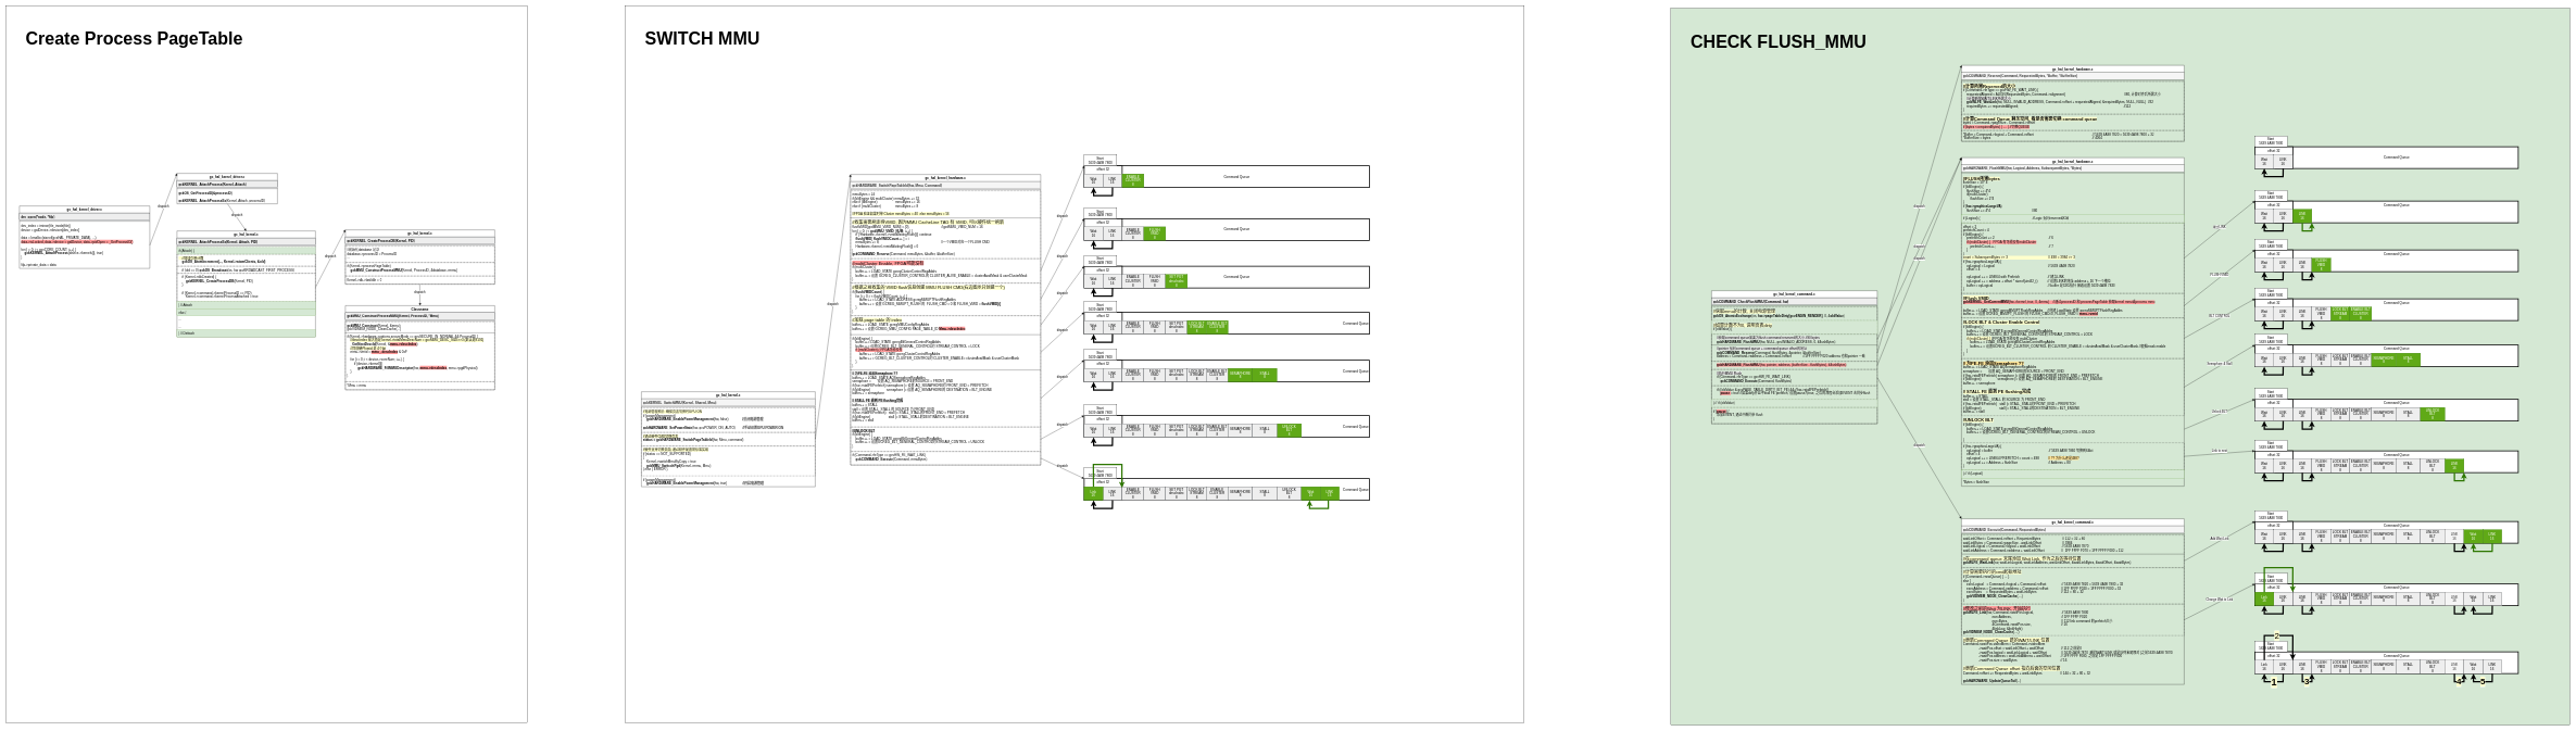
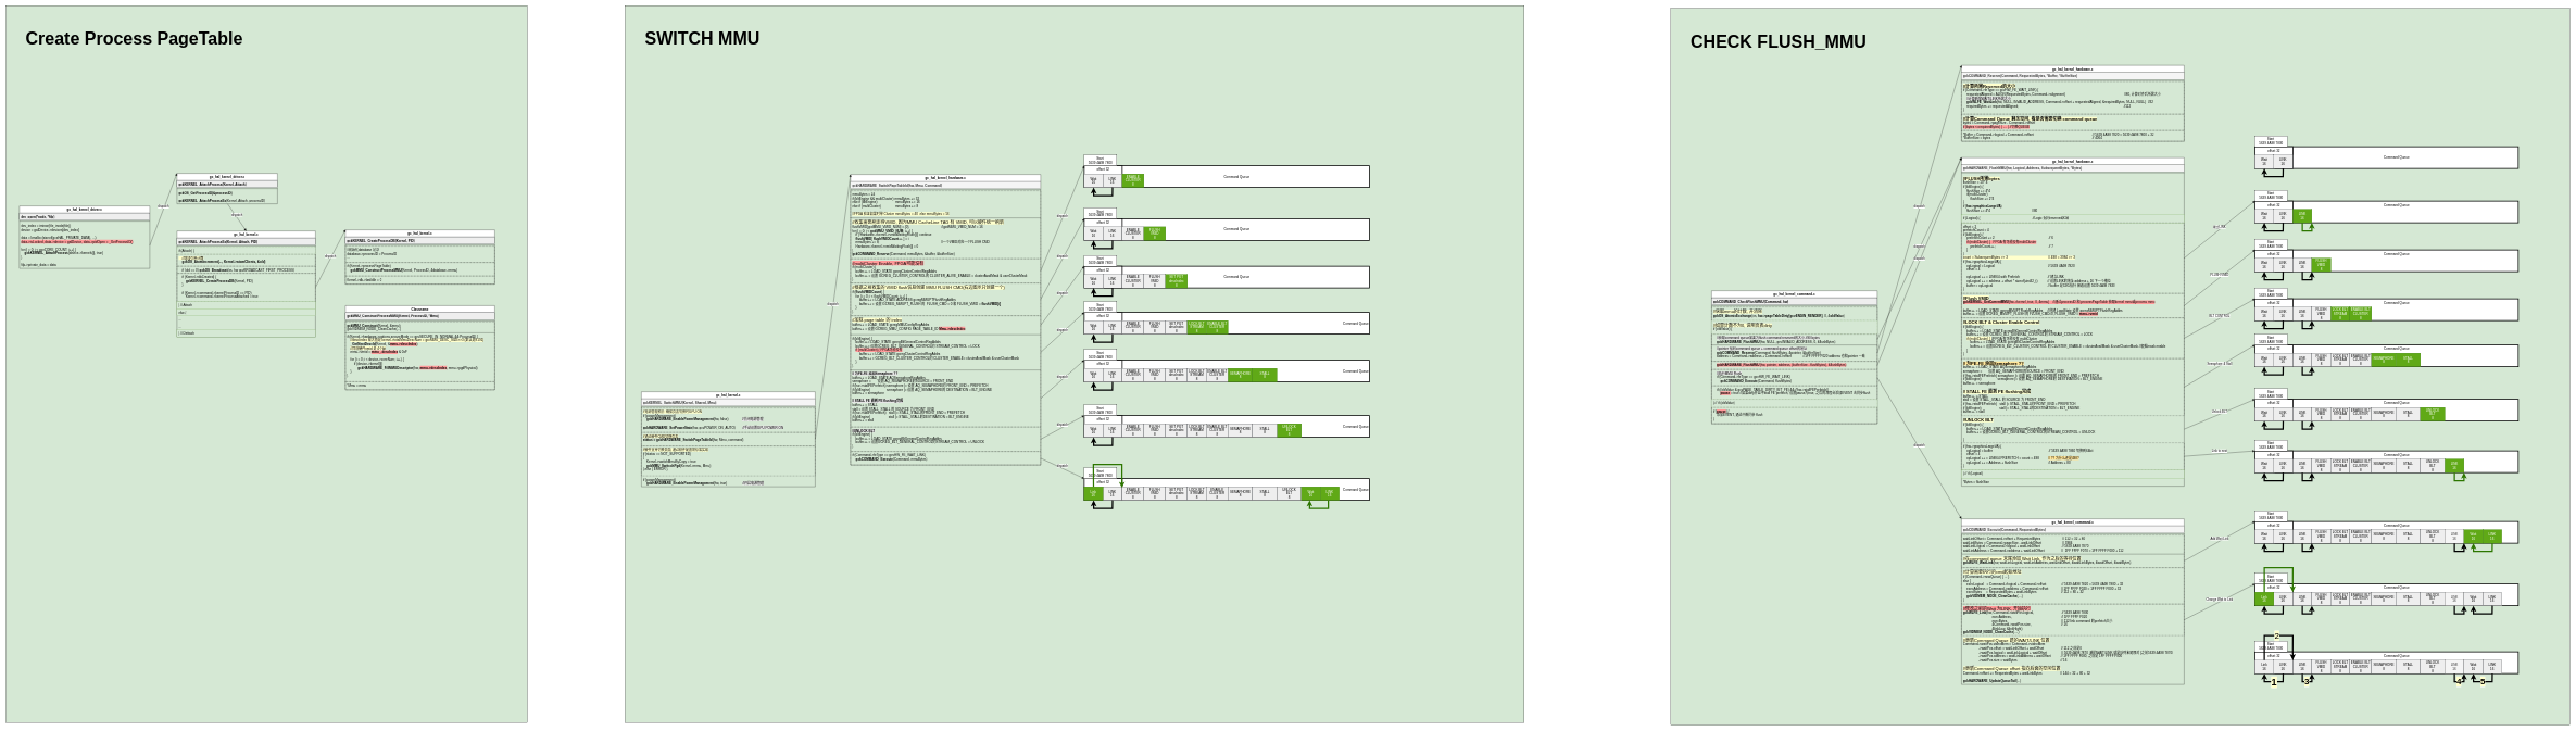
- <mxCell id="234" value="dispatch" style="html=1;verticalAlign=bottom;endArrow=block;curved=0;rounded=0;entryX=0.5;entryY=0;entryDx=0;entryDy=0;exitX=0.498;exitY=1.071;exitDx=0;exitDy=0;exitPerimeter=0;" edge="1" parent="1" source="226" target="228"><mxGeometry width="80" relative="1" as="geometry"><mxPoint x="1170" y="1068" as="sourcePoint" /><mxPoint x="1280" y="856" as="targetPoint" /></mxGeometry></mxCell>
- <mxCell id="8" value="&lt;div&gt;&lt;span style=&quot;background-color: rgb(255, 255, 204);&quot;&gt;&lt;font style=&quot;font-size: 16px;&quot;&gt;//获取mmu的计数, 关闭电源管理&lt;/font&gt;&lt;/span&gt;&lt;/div&gt;&lt;b&gt;gckOS_AtomicExchange&lt;/b&gt;(os, &lt;b&gt;hw-&amp;gt;pageTableDirty[gcvENGIN_RENDER]&lt;/b&gt;, 0, &amp;amp;&lt;b&gt;oldValue&lt;/b&gt;)" style="text;strokeColor=default;fillColor=none;align=left;verticalAlign=top;spacingLeft=4;spacingRight=4;overflow=hidden;rotatable=1;points=[[0,0.5],[1,0.5]];portConstraint=eastwest;whiteSpace=wrap;html=1;dashed=1;movable=1;resizable=1;deletable=1;editable=1;locked=0;connectable=1;" vertex="1" parent="5"><mxGeometry y="60" width="610" height="50" as="geometry" /></mxCell>
+ <mxCell id="8" value="&lt;div&gt;&lt;span style=&quot;background-color: rgb(255, 255, 204);&quot;&gt;&lt;font style=&quot;font-size: 16px;&quot;&gt;//获取mmu的计数, 并清除&lt;/font&gt;&lt;/span&gt;&lt;/div&gt;&lt;b&gt;gckOS_AtomicExchange&lt;/b&gt;(os, &lt;b&gt;hw-&amp;gt;pageTableDirty[gcvENGIN_RENDER]&lt;/b&gt;, 0, &amp;amp;&lt;b&gt;oldValue&lt;/b&gt;)" style="text;strokeColor=default;fillColor=none;align=left;verticalAlign=top;spacingLeft=4;spacingRight=4;overflow=hidden;rotatable=1;points=[[0,0.5],[1,0.5]];portConstraint=eastwest;whiteSpace=wrap;html=1;dashed=1;movable=1;resizable=1;deletable=1;editable=1;locked=0;connectable=1;" vertex="1" parent="5"><mxGeometry y="60" width="610" height="50" as="geometry" /></mxCell>
- <mxCell id="197" value="&lt;div&gt;&lt;b&gt;&lt;font style=&quot;font-size: 64px;&quot;&gt;&lt;br&gt;&lt;/font&gt;&lt;/b&gt;&lt;/div&gt;&lt;b&gt;&lt;font style=&quot;font-size: 64px;&quot;&gt;&amp;nbsp; &amp;nbsp; Create Process PageTable&lt;/font&gt;&lt;/b&gt;" style="rounded=0;whiteSpace=wrap;html=1;align=left;verticalAlign=top;movable=1;resizable=1;rotatable=1;deletable=1;editable=1;locked=0;connectable=1;" vertex="1" parent="1"><mxGeometry x="20" y="20" width="1920" height="2640" as="geometry" /></mxCell>
+ <mxCell id="197" value="&lt;div&gt;&lt;b&gt;&lt;font style=&quot;font-size: 64px;&quot;&gt;&lt;br&gt;&lt;/font&gt;&lt;/b&gt;&lt;/div&gt;&lt;b&gt;&lt;font style=&quot;font-size: 64px;&quot;&gt;&amp;nbsp; &amp;nbsp; Create Process PageTable&lt;/font&gt;&lt;/b&gt;" style="rounded=0;whiteSpace=wrap;html=1;align=left;verticalAlign=top;movable=1;resizable=1;rotatable=1;deletable=1;editable=1;locked=0;connectable=1;fillColor=#d5e8d4;" vertex="1" parent="1"><mxGeometry x="20" y="20" width="1920" height="2640" as="geometry" /></mxCell>
- <mxCell id="2" value="&lt;font style=&quot;font-size: 64px;&quot;&gt;&lt;b&gt;&amp;nbsp; &amp;nbsp;&amp;nbsp;&lt;/b&gt;&lt;/font&gt;&lt;div&gt;&lt;font style=&quot;font-size: 64px;&quot;&gt;&lt;b&gt;&amp;nbsp; &amp;nbsp; SWITCH MMU&lt;/b&gt;&lt;/font&gt;&lt;/div&gt;" style="rounded=0;whiteSpace=wrap;html=1;verticalAlign=top;align=left;movable=0;resizable=0;rotatable=0;deletable=0;editable=0;locked=1;connectable=0;" vertex="1" parent="1"><mxGeometry x="2300" y="20" width="3310" height="2640" as="geometry" /></mxCell>
+ <mxCell id="2" value="&lt;font style=&quot;font-size: 64px;&quot;&gt;&lt;b&gt;&amp;nbsp; &amp;nbsp;&amp;nbsp;&lt;/b&gt;&lt;/font&gt;&lt;div&gt;&lt;font style=&quot;font-size: 64px;&quot;&gt;&lt;b&gt;&amp;nbsp; &amp;nbsp; SWITCH MMU&lt;/b&gt;&lt;/font&gt;&lt;/div&gt;" style="rounded=0;whiteSpace=wrap;html=1;verticalAlign=top;align=left;movable=0;resizable=0;rotatable=0;deletable=0;editable=0;locked=1;connectable=0;fillColor=#d5e8d4;" vertex="1" parent="1"><mxGeometry x="2300" y="20" width="3310" height="2640" as="geometry" /></mxCell>
